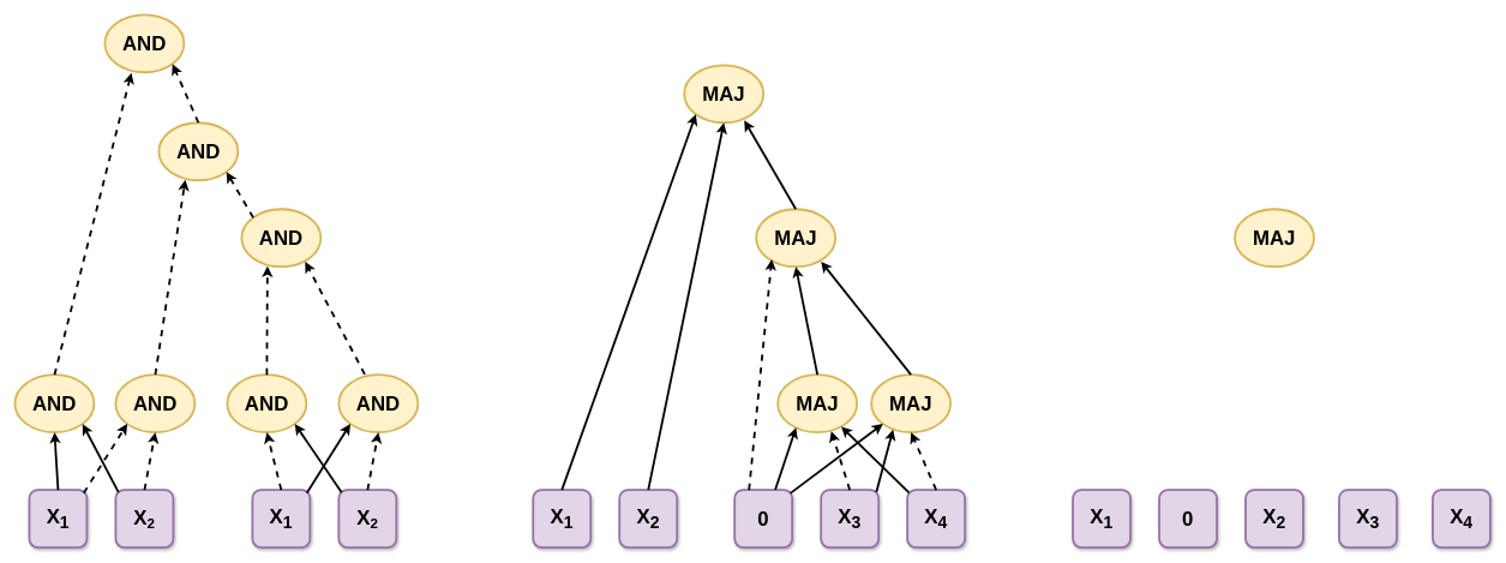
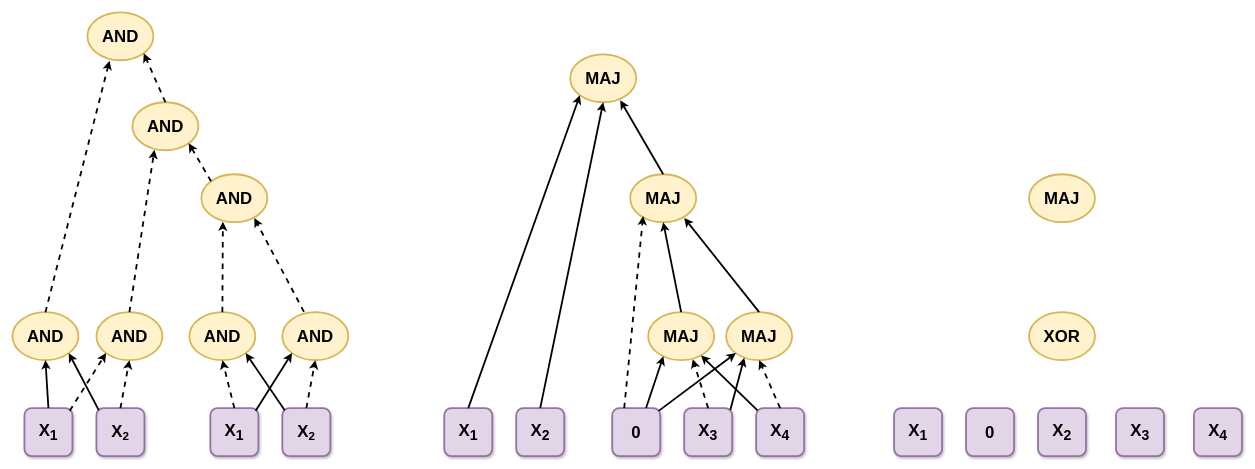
+ <mxCell id="53" value="&lt;span style=&quot;font-size: 28px;&quot;&gt;&lt;b&gt;XOR&lt;/b&gt;&lt;/span&gt;" style="ellipse;whiteSpace=wrap;html=1;fillColor=#fff2cc;strokeColor=#d6b656;strokeWidth=3;" vertex="1" parent="1"><mxGeometry x="1715" y="520" width="110" height="80" as="geometry" /></mxCell>
